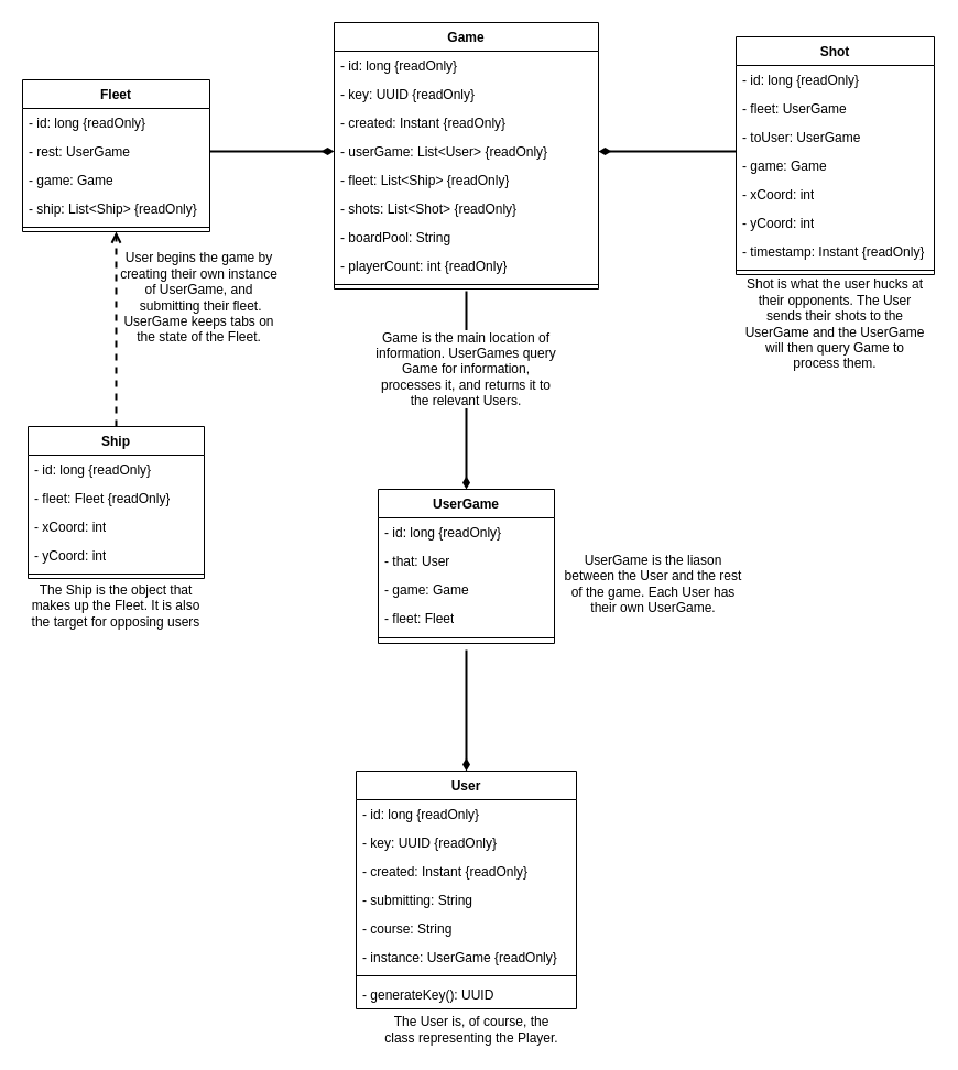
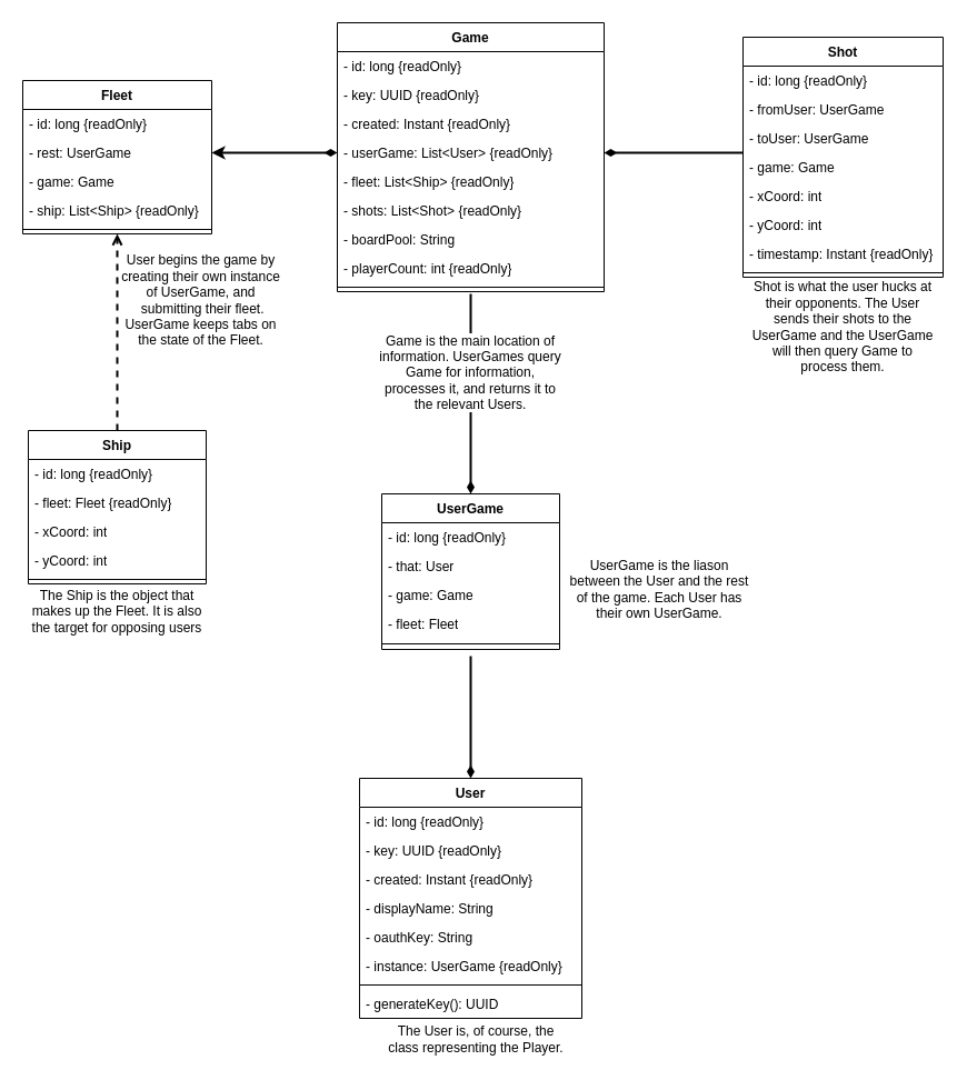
- <mxCell id="14" value="- fleet: UserGame" style="text;strokeColor=none;fillColor=none;align=left;verticalAlign=top;spacingLeft=4;spacingRight=4;overflow=hidden;rotatable=0;points=[[0,0.5],[1,0.5]];portConstraint=eastwest;whiteSpace=wrap;html=1;" parent="12" vertex="1"><mxGeometry y="52" width="180" height="26" as="geometry" /></mxCell>
+ <mxCell id="14" value="- fromUser: UserGame" style="text;strokeColor=none;fillColor=none;align=left;verticalAlign=top;spacingLeft=4;spacingRight=4;overflow=hidden;rotatable=0;points=[[0,0.5],[1,0.5]];portConstraint=eastwest;whiteSpace=wrap;html=1;" parent="12" vertex="1"><mxGeometry y="52" width="180" height="26" as="geometry" /></mxCell>
- <mxCell id="50" value="" style="endArrow=none;html=1;rounded=0;entryX=1;entryY=0.5;entryDx=0;entryDy=0;strokeWidth=2;startArrow=diamondThin;startFill=1;exitX=0;exitY=0.5;exitDx=0;exitDy=0;" parent="1" source="6" target="35" edge="1"><mxGeometry width="50" height="50" relative="1" as="geometry"><mxPoint x="298" y="110" as="sourcePoint" /><mxPoint x="288" y="208" as="targetPoint" /></mxGeometry></mxCell>
+ <mxCell id="50" value="" style="endArrow=classic;html=1;rounded=0;entryX=1;entryY=0.5;entryDx=0;entryDy=0;strokeWidth=2;startArrow=diamondThin;startFill=1;exitX=0;exitY=0.5;exitDx=0;exitDy=0;" parent="1" source="6" target="35" edge="1"><mxGeometry width="50" height="50" relative="1" as="geometry"><mxPoint x="298" y="110" as="sourcePoint" /><mxPoint x="288" y="208" as="targetPoint" /></mxGeometry></mxCell>
- <mxCell id="43" value="- submitting: String" style="text;strokeColor=none;fillColor=none;align=left;verticalAlign=top;spacingLeft=4;spacingRight=4;overflow=hidden;rotatable=0;points=[[0,0.5],[1,0.5]];portConstraint=eastwest;whiteSpace=wrap;html=1;" parent="39" vertex="1"><mxGeometry y="104" width="200" height="26" as="geometry" /></mxCell>
+ <mxCell id="43" value="- displayName: String" style="text;strokeColor=none;fillColor=none;align=left;verticalAlign=top;spacingLeft=4;spacingRight=4;overflow=hidden;rotatable=0;points=[[0,0.5],[1,0.5]];portConstraint=eastwest;whiteSpace=wrap;html=1;" parent="39" vertex="1"><mxGeometry y="104" width="200" height="26" as="geometry" /></mxCell>
- <mxCell id="44" value="- course: String&amp;nbsp;" style="text;strokeColor=none;fillColor=none;align=left;verticalAlign=top;spacingLeft=4;spacingRight=4;overflow=hidden;rotatable=0;points=[[0,0.5],[1,0.5]];portConstraint=eastwest;whiteSpace=wrap;html=1;" parent="39" vertex="1"><mxGeometry y="130" width="200" height="26" as="geometry" /></mxCell>
+ <mxCell id="44" value="- oauthKey: String&amp;nbsp;" style="text;strokeColor=none;fillColor=none;align=left;verticalAlign=top;spacingLeft=4;spacingRight=4;overflow=hidden;rotatable=0;points=[[0,0.5],[1,0.5]];portConstraint=eastwest;whiteSpace=wrap;html=1;" parent="39" vertex="1"><mxGeometry y="130" width="200" height="26" as="geometry" /></mxCell>
